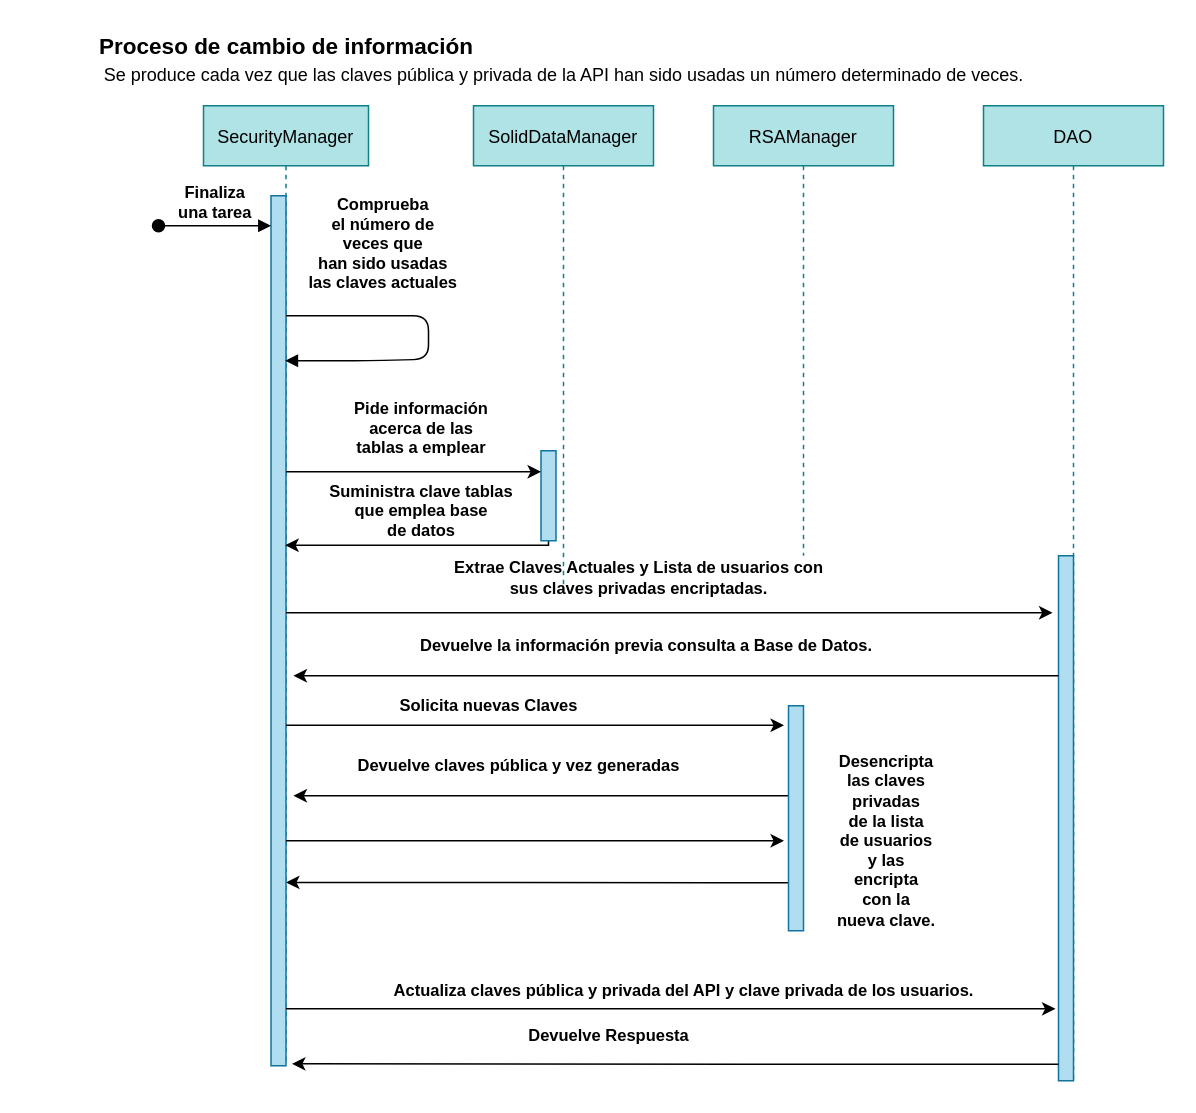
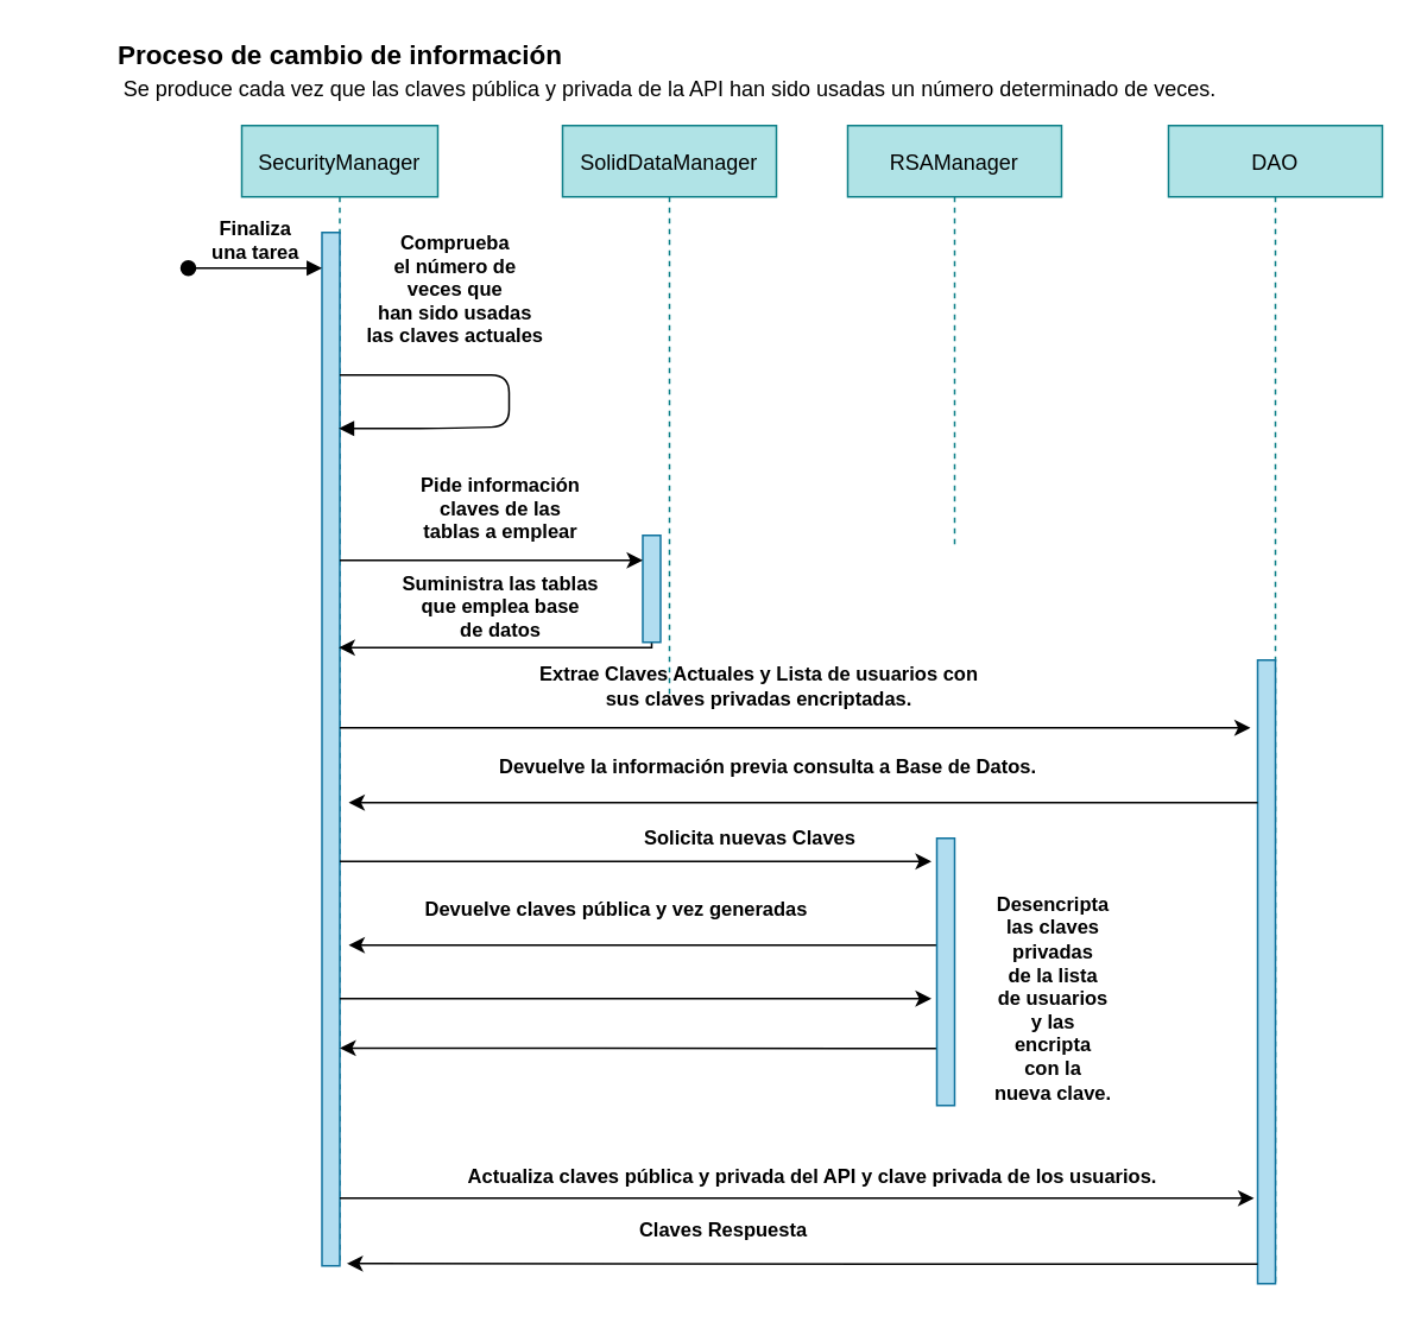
- <mxCell id="7" value="RSAManager" style="shape=umlLifeline;perimeter=lifelinePerimeter;container=1;collapsible=0;recursiveResize=0;rounded=0;shadow=0;strokeWidth=1;fillColor=#b0e3e6;strokeColor=#0e8088;" vertex="1" parent="1"><mxGeometry x="475" y="70" width="120" height="300" as="geometry" /></mxCell>
+ <mxCell id="7" value="RSAManager" style="shape=umlLifeline;perimeter=lifelinePerimeter;container=1;collapsible=0;recursiveResize=0;rounded=0;shadow=0;strokeWidth=1;fillColor=#b0e3e6;strokeColor=#0e8088;" vertex="1" parent="1"><mxGeometry x="475" y="70" width="120" height="235" as="geometry" /></mxCell>
- <mxCell id="12" value="&lt;p style=&quot;line-height: 110%; font-size: 11px;&quot;&gt;&lt;/p&gt;&lt;div style=&quot;font-size: 11px;&quot;&gt;Pide información&lt;/div&gt;&lt;div style=&quot;font-size: 11px;&quot;&gt;acerca de las&lt;/div&gt;&lt;div style=&quot;font-size: 11px;&quot;&gt;tablas a emplear&lt;br style=&quot;font-size: 11px;&quot;&gt;&lt;/div&gt;&lt;p style=&quot;font-size: 11px;&quot;&gt;&lt;/p&gt;" style="text;html=1;align=center;verticalAlign=middle;resizable=0;points=[];autosize=1;fontSize=11;fontStyle=1" vertex="1" parent="1"><mxGeometry x="220" y="250" width="120" height="70" as="geometry" /></mxCell>
+ <mxCell id="12" value="&lt;p style=&quot;line-height: 110%; font-size: 11px;&quot;&gt;&lt;/p&gt;&lt;div style=&quot;font-size: 11px;&quot;&gt;Pide información&lt;/div&gt;&lt;div style=&quot;font-size: 11px;&quot;&gt;claves de las&lt;/div&gt;&lt;div style=&quot;font-size: 11px;&quot;&gt;tablas a emplear&lt;br style=&quot;font-size: 11px;&quot;&gt;&lt;/div&gt;&lt;p style=&quot;font-size: 11px;&quot;&gt;&lt;/p&gt;" style="text;html=1;align=center;verticalAlign=middle;resizable=0;points=[];autosize=1;fontSize=11;fontStyle=1" vertex="1" parent="1"><mxGeometry x="220" y="250" width="120" height="70" as="geometry" /></mxCell>
- <mxCell id="16" value="&lt;div&gt;Suministra clave tablas&lt;/div&gt;&lt;div&gt;que emplea base&lt;/div&gt;&lt;div&gt;de datos&lt;br&gt;&lt;/div&gt;" style="text;html=1;align=center;verticalAlign=middle;resizable=0;points=[];autosize=1;fontSize=11;fontStyle=1" vertex="1" parent="1"><mxGeometry x="205" y="320" width="150" height="40" as="geometry" /></mxCell>
+ <mxCell id="16" value="&lt;div&gt;Suministra las tablas&lt;/div&gt;&lt;div&gt;que emplea base&lt;/div&gt;&lt;div&gt;de datos&lt;br&gt;&lt;/div&gt;" style="text;html=1;align=center;verticalAlign=middle;resizable=0;points=[];autosize=1;fontSize=11;fontStyle=1" vertex="1" parent="1"><mxGeometry x="205" y="320" width="150" height="40" as="geometry" /></mxCell>
- <mxCell id="25" value="&lt;b&gt;Solicita nuevas Claves&lt;/b&gt;" style="text;html=1;align=center;verticalAlign=middle;resizable=0;points=[];autosize=1;fontSize=11;" vertex="1" parent="1"><mxGeometry x="250" y="460" width="150" height="20" as="geometry" /></mxCell>
+ <mxCell id="25" value="&lt;b&gt;Solicita nuevas Claves&lt;/b&gt;" style="text;html=1;align=center;verticalAlign=middle;resizable=0;points=[];autosize=1;fontSize=11;" vertex="1" parent="1"><mxGeometry x="345" y="460" width="150" height="20" as="geometry" /></mxCell>
- <mxCell id="30" value="Devuelve Respuesta" style="text;html=1;align=center;verticalAlign=middle;resizable=0;points=[];autosize=1;fontSize=11;fontStyle=1" vertex="1" parent="1"><mxGeometry x="335" y="680" width="140" height="20" as="geometry" /></mxCell>
+ <mxCell id="30" value="Claves Respuesta" style="text;html=1;align=center;verticalAlign=middle;resizable=0;points=[];autosize=1;fontSize=11;fontStyle=1" vertex="1" parent="1"><mxGeometry x="335" y="680" width="140" height="20" as="geometry" /></mxCell>
